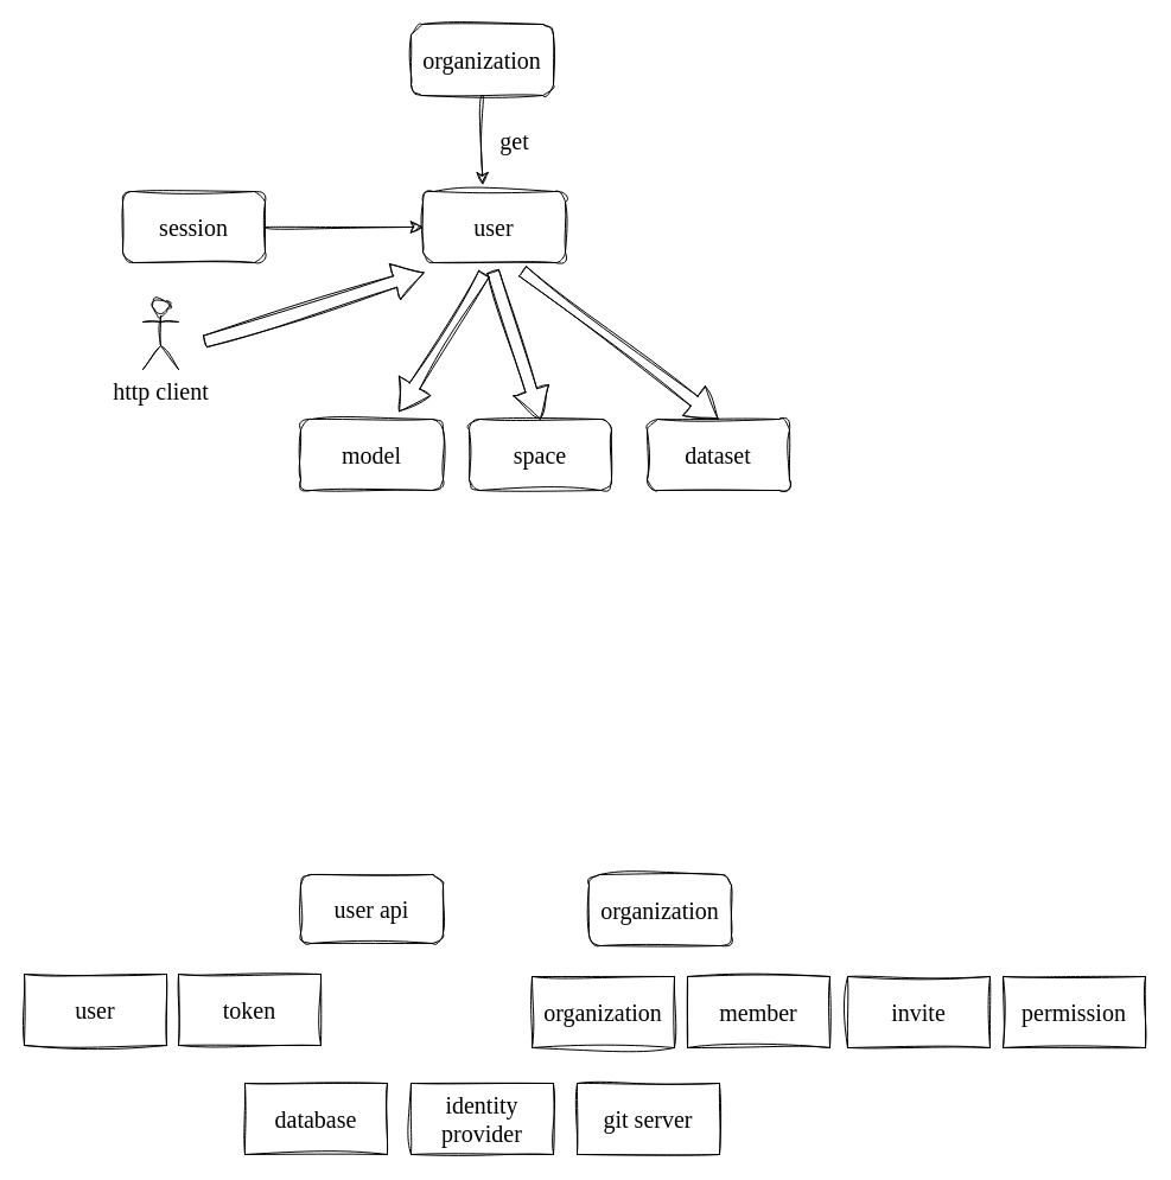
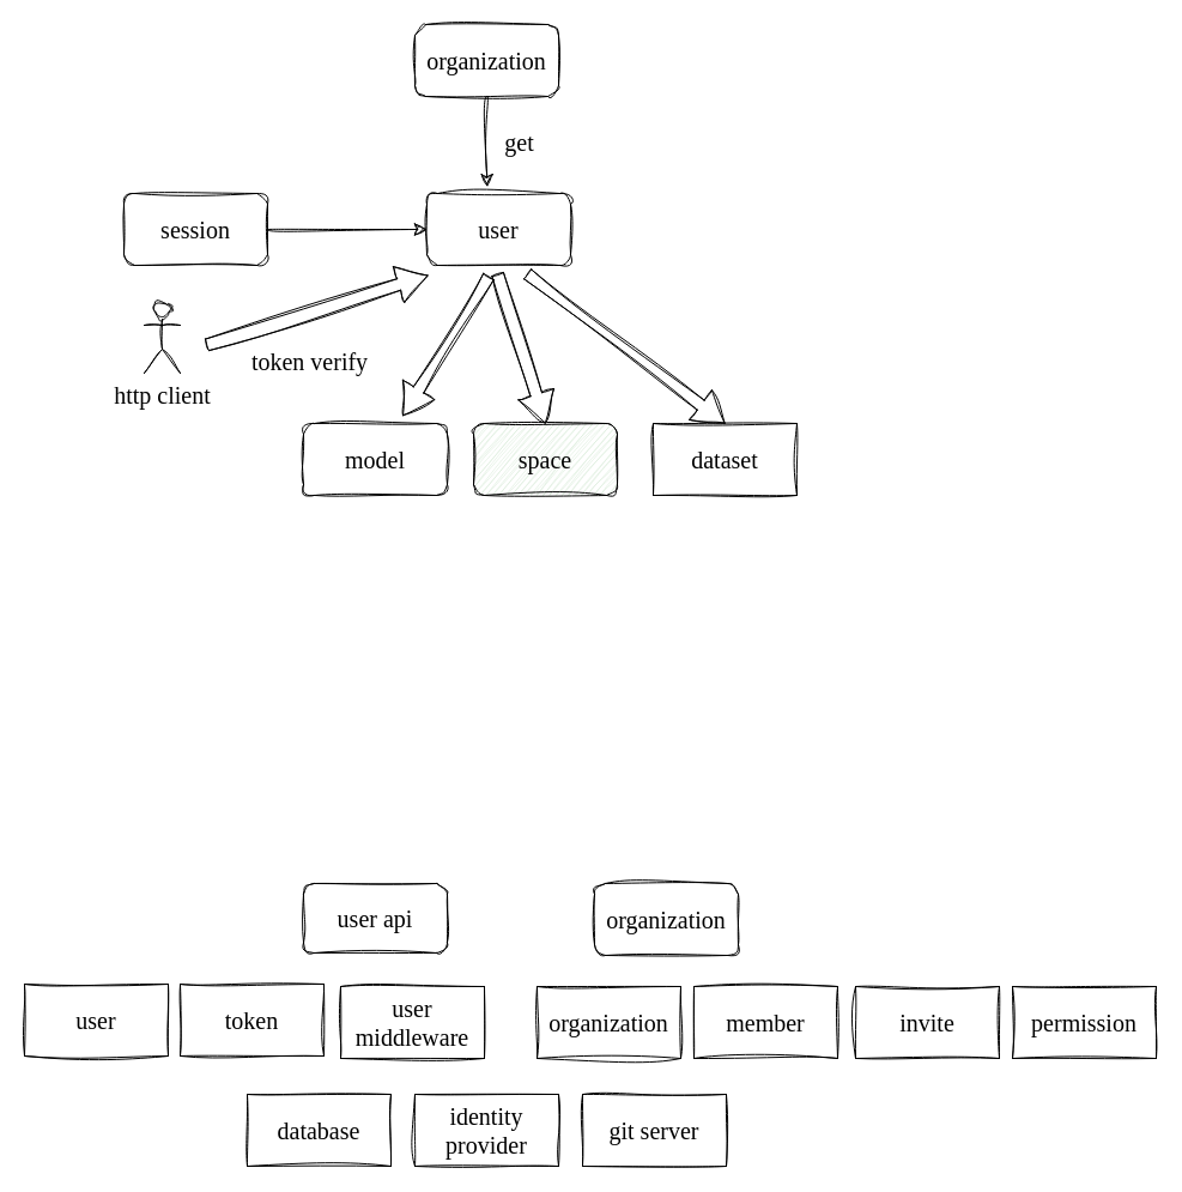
+ <mxCell id="6" value="token verify" style="text;html=1;align=center;verticalAlign=middle;resizable=0;points=[];autosize=1;strokeColor=none;fillColor=none;fontFamily=Architects Daughter;fontSource=https%3A%2F%2Ffonts.googleapis.com%2Fcss%3Ffamily%3DArchitects%2BDaughter;fontSize=20;" vertex="1" parent="1"><mxGeometry x="189" y="283" width="137" height="36" as="geometry" /></mxCell>
- <mxCell id="10" value="space" style="rounded=1;whiteSpace=wrap;html=1;sketch=1;hachureGap=4;jiggle=2;curveFitting=1;fontFamily=Architects Daughter;fontSource=https%3A%2F%2Ffonts.googleapis.com%2Fcss%3Ffamily%3DArchitects%2BDaughter;fontSize=20;" vertex="1" parent="1"><mxGeometry x="395" y="353" width="120" height="60" as="geometry" /></mxCell>
+ <mxCell id="10" value="space" style="rounded=1;whiteSpace=wrap;html=1;sketch=1;hachureGap=4;jiggle=2;curveFitting=1;fontFamily=Architects Daughter;fontSource=https%3A%2F%2Ffonts.googleapis.com%2Fcss%3Ffamily%3DArchitects%2BDaughter;fontSize=20;fillColor=#d5e8d4;" vertex="1" parent="1"><mxGeometry x="395" y="353" width="120" height="60" as="geometry" /></mxCell>
- <mxCell id="11" value="dataset" style="rounded=1;whiteSpace=wrap;html=1;sketch=1;hachureGap=4;jiggle=2;curveFitting=1;fontFamily=Architects Daughter;fontSource=https%3A%2F%2Ffonts.googleapis.com%2Fcss%3Ffamily%3DArchitects%2BDaughter;fontSize=20;" vertex="1" parent="1"><mxGeometry x="545" y="353" width="120" height="60" as="geometry" /></mxCell>
+ <mxCell id="11" value="dataset" style="whiteSpace=wrap;html=1;sketch=1;hachureGap=4;jiggle=2;curveFitting=1;fontFamily=Architects Daughter;fontSource=https%3A%2F%2Ffonts.googleapis.com%2Fcss%3Ffamily%3DArchitects%2BDaughter;fontSize=20;rounded=0;" vertex="1" parent="1"><mxGeometry x="545" y="353" width="120" height="60" as="geometry" /></mxCell>
+ <mxCell id="20" value="user middleware" style="rounded=0;whiteSpace=wrap;html=1;sketch=1;hachureGap=4;jiggle=2;curveFitting=1;fontFamily=Architects Daughter;fontSource=https%3A%2F%2Ffonts.googleapis.com%2Fcss%3Ffamily%3DArchitects%2BDaughter;fontSize=20;" vertex="1" parent="1"><mxGeometry x="284" y="823" width="120" height="60" as="geometry" /></mxCell>
